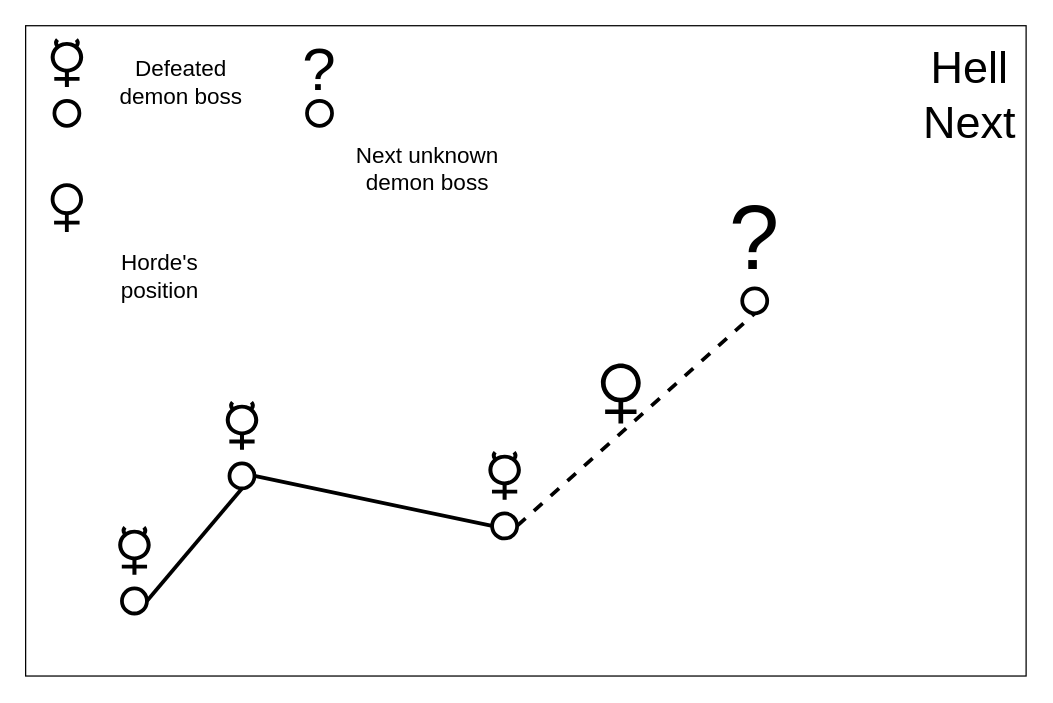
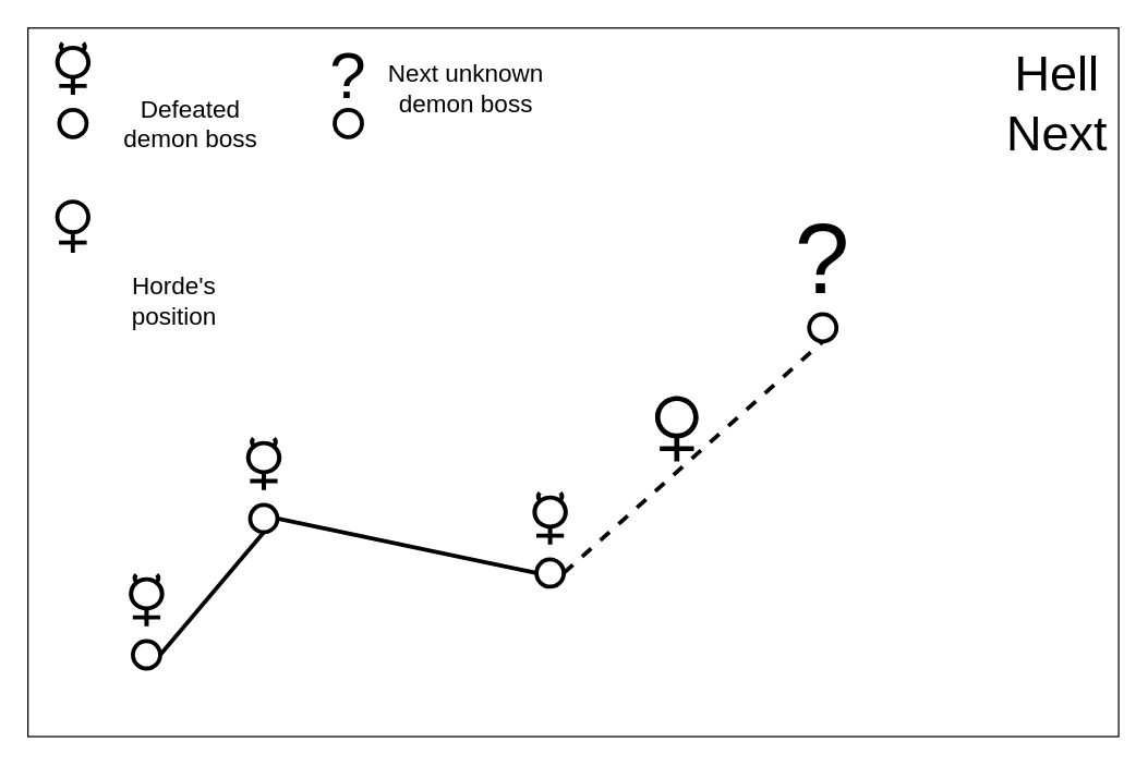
- <mxCell id="18" value="&lt;font style=&quot;font-size: 18px&quot;&gt;Defeated demon boss&lt;/font&gt;" style="text;html=1;strokeColor=none;fillColor=none;align=center;verticalAlign=middle;whiteSpace=wrap;rounded=0;" vertex="1" parent="1"><mxGeometry x="83" y="40" width="123" height="51" as="geometry" /></mxCell>
+ <mxCell id="18" value="&lt;font style=&quot;font-size: 18px&quot;&gt;Defeated demon boss&lt;/font&gt;" style="text;html=1;strokeColor=none;fillColor=none;align=center;verticalAlign=middle;whiteSpace=wrap;rounded=0;" vertex="1" parent="1"><mxGeometry x="78" y="65" width="123" height="51" as="geometry" /></mxCell>
- <mxCell id="22" value="&lt;font style=&quot;font-size: 18px&quot;&gt;Next unknown demon boss&lt;/font&gt;" style="text;html=1;strokeColor=none;fillColor=none;align=center;verticalAlign=middle;whiteSpace=wrap;rounded=0;" vertex="1" parent="1"><mxGeometry x="280" y="109" width="123" height="51" as="geometry" /></mxCell>
+ <mxCell id="22" value="&lt;font style=&quot;font-size: 18px&quot;&gt;Next unknown demon boss&lt;/font&gt;" style="text;html=1;strokeColor=none;fillColor=none;align=center;verticalAlign=middle;whiteSpace=wrap;rounded=0;" vertex="1" parent="1"><mxGeometry x="280" y="39" width="123" height="51" as="geometry" /></mxCell>
